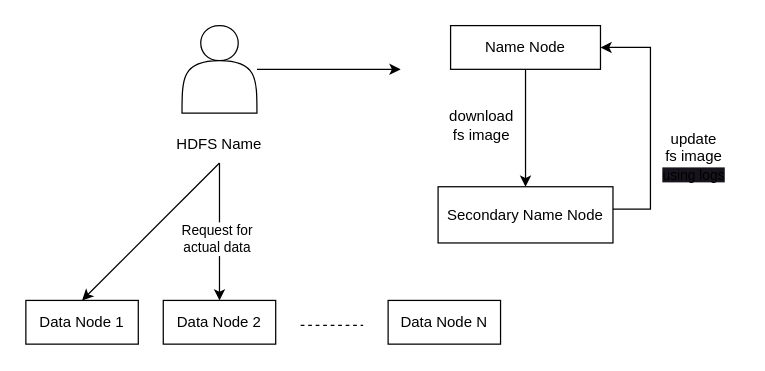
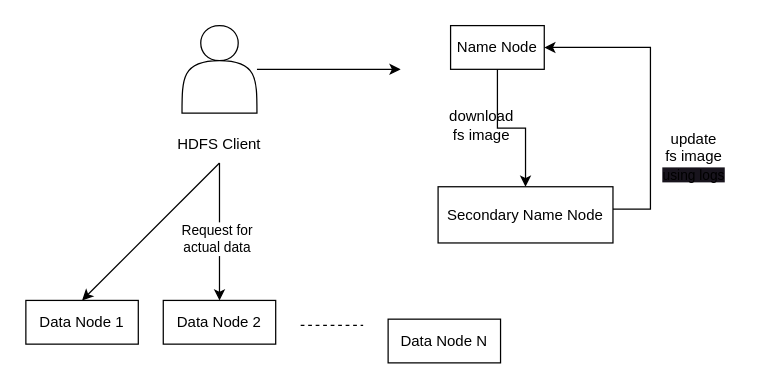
- <mxCell id="3" value="Name Node" style="rounded=0;whiteSpace=wrap;html=1;" vertex="1" parent="1"><mxGeometry x="360" y="20" width="120" height="35" as="geometry" /></mxCell>
+ <mxCell id="3" value="Name Node" style="rounded=0;whiteSpace=wrap;html=1;" vertex="1" parent="1"><mxGeometry x="360" y="20" width="75" height="35" as="geometry" /></mxCell>
- <mxCell id="6" value="HDFS Name" style="text;html=1;strokeColor=none;fillColor=none;align=center;verticalAlign=middle;whiteSpace=wrap;rounded=0;" vertex="1" parent="1"><mxGeometry x="135" y="100" width="80" height="30" as="geometry" /></mxCell>
+ <mxCell id="6" value="HDFS Client" style="text;html=1;strokeColor=none;fillColor=none;align=center;verticalAlign=middle;whiteSpace=wrap;rounded=0;" vertex="1" parent="1"><mxGeometry x="135" y="100" width="80" height="30" as="geometry" /></mxCell>
- <mxCell id="13" value="Data Node N" style="rounded=0;whiteSpace=wrap;html=1;" vertex="1" parent="1"><mxGeometry x="310" y="240" width="90" height="35" as="geometry" /></mxCell>
+ <mxCell id="13" value="Data Node N" style="rounded=0;whiteSpace=wrap;html=1;" vertex="1" parent="1"><mxGeometry x="310" y="255" width="90" height="35" as="geometry" /></mxCell>
